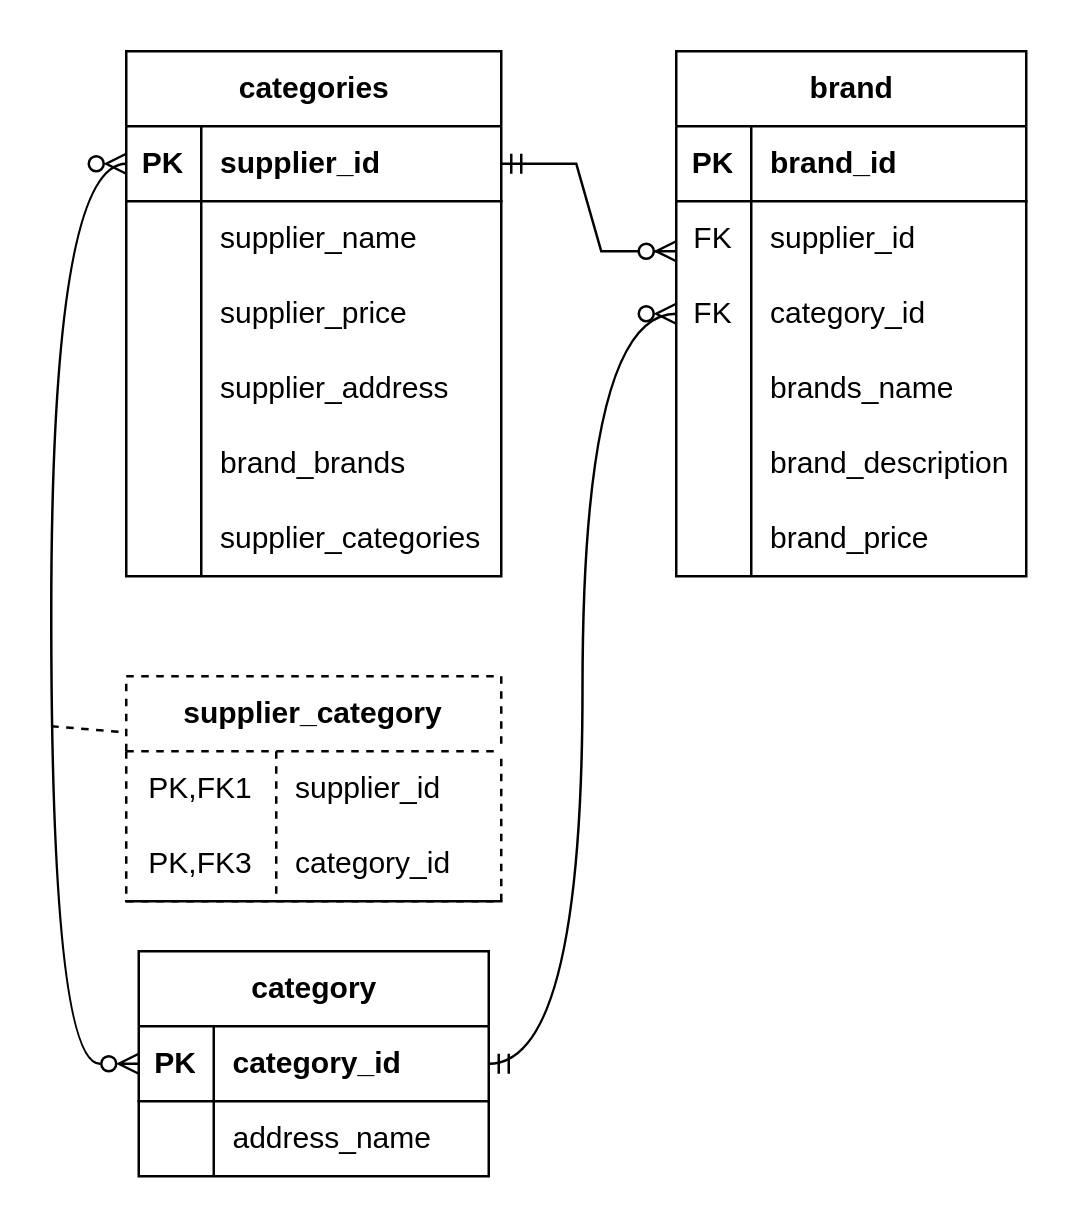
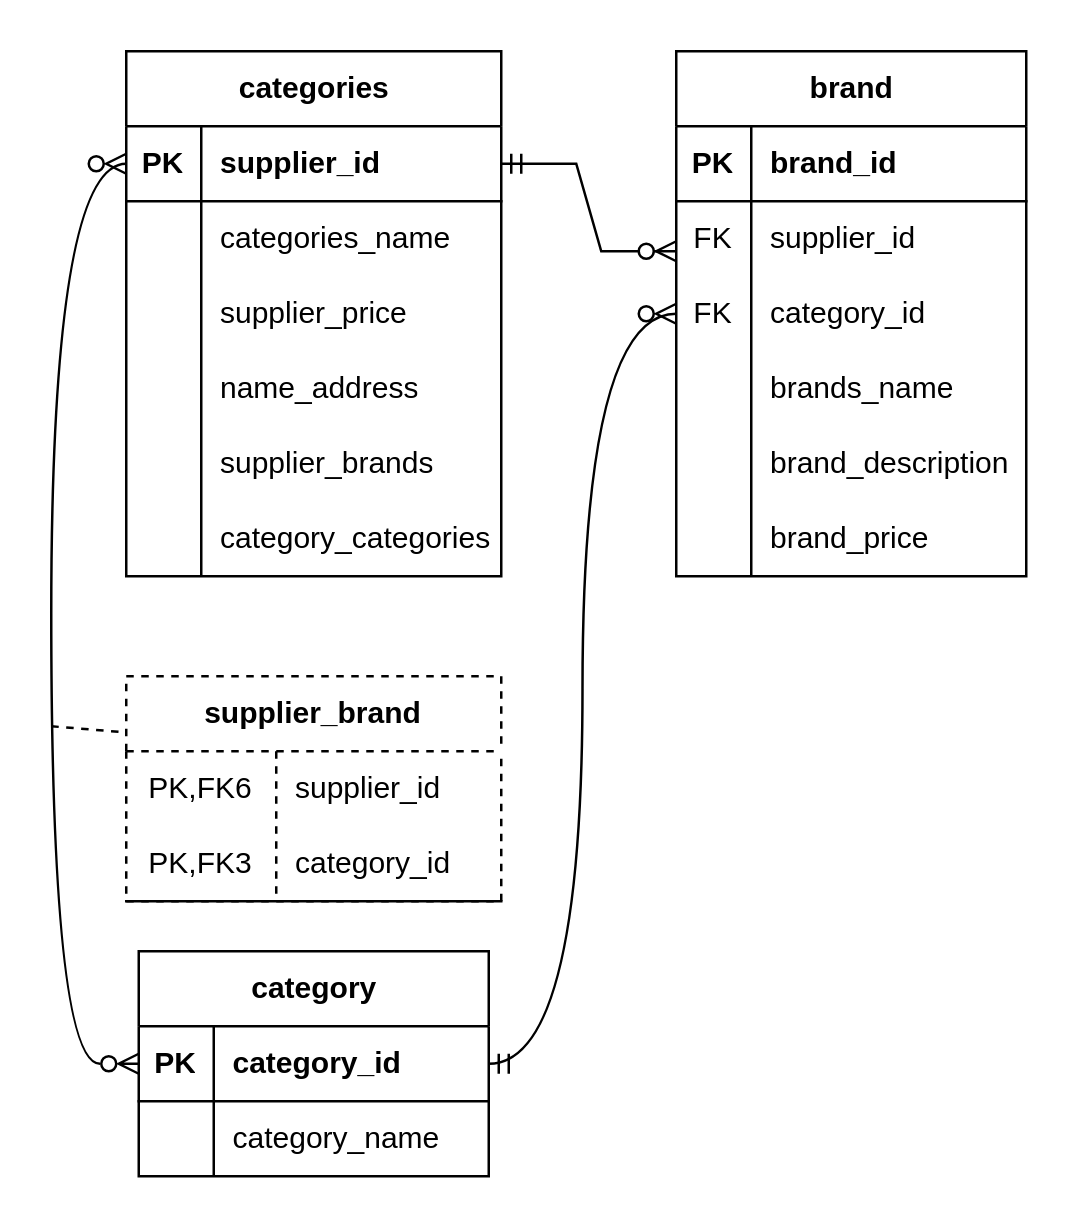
- <mxCell id="8" value="supplier_name" style="shape=partialRectangle;connectable=0;fillColor=none;top=0;left=0;bottom=0;right=0;align=left;spacingLeft=6;overflow=hidden;whiteSpace=wrap;html=1;" parent="6" vertex="1"><mxGeometry x="30" width="120" height="30" as="geometry"><mxRectangle width="120" height="30" as="alternateBounds" /></mxGeometry></mxCell>
+ <mxCell id="8" value="categories_name" style="shape=partialRectangle;connectable=0;fillColor=none;top=0;left=0;bottom=0;right=0;align=left;spacingLeft=6;overflow=hidden;whiteSpace=wrap;html=1;" parent="6" vertex="1"><mxGeometry x="30" width="120" height="30" as="geometry"><mxRectangle width="120" height="30" as="alternateBounds" /></mxGeometry></mxCell>
- <mxCell id="14" value="supplier_address" style="shape=partialRectangle;connectable=0;fillColor=none;top=0;left=0;bottom=0;right=0;align=left;spacingLeft=6;overflow=hidden;whiteSpace=wrap;html=1;" parent="12" vertex="1"><mxGeometry x="30" width="120" height="30" as="geometry"><mxRectangle width="120" height="30" as="alternateBounds" /></mxGeometry></mxCell>
+ <mxCell id="14" value="name_address" style="shape=partialRectangle;connectable=0;fillColor=none;top=0;left=0;bottom=0;right=0;align=left;spacingLeft=6;overflow=hidden;whiteSpace=wrap;html=1;" parent="12" vertex="1"><mxGeometry x="30" width="120" height="30" as="geometry"><mxRectangle width="120" height="30" as="alternateBounds" /></mxGeometry></mxCell>
- <mxCell id="17" value="brand_brands" style="shape=partialRectangle;connectable=0;fillColor=none;top=0;left=0;bottom=0;right=0;align=left;spacingLeft=6;overflow=hidden;whiteSpace=wrap;html=1;" parent="15" vertex="1"><mxGeometry x="30" width="120" height="30" as="geometry"><mxRectangle width="120" height="30" as="alternateBounds" /></mxGeometry></mxCell>
+ <mxCell id="17" value="supplier_brands" style="shape=partialRectangle;connectable=0;fillColor=none;top=0;left=0;bottom=0;right=0;align=left;spacingLeft=6;overflow=hidden;whiteSpace=wrap;html=1;" parent="15" vertex="1"><mxGeometry x="30" width="120" height="30" as="geometry"><mxRectangle width="120" height="30" as="alternateBounds" /></mxGeometry></mxCell>
- <mxCell id="20" value="supplier_categories" style="shape=partialRectangle;connectable=0;fillColor=none;top=0;left=0;bottom=0;right=0;align=left;spacingLeft=6;overflow=hidden;whiteSpace=wrap;html=1;" parent="18" vertex="1"><mxGeometry x="30" width="120" height="30" as="geometry"><mxRectangle width="120" height="30" as="alternateBounds" /></mxGeometry></mxCell>
+ <mxCell id="20" value="category_categories" style="shape=partialRectangle;connectable=0;fillColor=none;top=0;left=0;bottom=0;right=0;align=left;spacingLeft=6;overflow=hidden;whiteSpace=wrap;html=1;" parent="18" vertex="1"><mxGeometry x="30" width="120" height="30" as="geometry"><mxRectangle width="120" height="30" as="alternateBounds" /></mxGeometry></mxCell>
- <mxCell id="49" value="supplier_category" style="shape=table;startSize=30;container=1;collapsible=1;childLayout=tableLayout;fixedRows=1;rowLines=0;fontStyle=1;align=center;resizeLast=1;html=1;whiteSpace=wrap;dashed=1;" parent="1" vertex="1"><mxGeometry x="50" y="270" width="150" height="90" as="geometry" /></mxCell>
+ <mxCell id="49" value="supplier_brand" style="shape=table;startSize=30;container=1;collapsible=1;childLayout=tableLayout;fixedRows=1;rowLines=0;fontStyle=1;align=center;resizeLast=1;html=1;whiteSpace=wrap;dashed=1;" parent="1" vertex="1"><mxGeometry x="50" y="270" width="150" height="90" as="geometry" /></mxCell>
- <mxCell id="51" value="PK,FK1" style="shape=partialRectangle;connectable=0;fillColor=none;top=0;left=0;bottom=0;right=0;fontStyle=0;overflow=hidden;html=1;whiteSpace=wrap;" parent="50" vertex="1"><mxGeometry width="60" height="30" as="geometry"><mxRectangle width="60" height="30" as="alternateBounds" /></mxGeometry></mxCell>
+ <mxCell id="51" value="PK,FK6" style="shape=partialRectangle;connectable=0;fillColor=none;top=0;left=0;bottom=0;right=0;fontStyle=0;overflow=hidden;html=1;whiteSpace=wrap;" parent="50" vertex="1"><mxGeometry width="60" height="30" as="geometry"><mxRectangle width="60" height="30" as="alternateBounds" /></mxGeometry></mxCell>
- <mxCell id="47" value="address_name" style="shape=partialRectangle;connectable=0;fillColor=none;top=0;left=0;bottom=0;right=0;align=left;spacingLeft=6;overflow=hidden;whiteSpace=wrap;html=1;" parent="45" vertex="1"><mxGeometry x="30" width="110" height="30" as="geometry"><mxRectangle width="110" height="30" as="alternateBounds" /></mxGeometry></mxCell>
+ <mxCell id="47" value="category_name" style="shape=partialRectangle;connectable=0;fillColor=none;top=0;left=0;bottom=0;right=0;align=left;spacingLeft=6;overflow=hidden;whiteSpace=wrap;html=1;" parent="45" vertex="1"><mxGeometry x="30" width="110" height="30" as="geometry"><mxRectangle width="110" height="30" as="alternateBounds" /></mxGeometry></mxCell>
